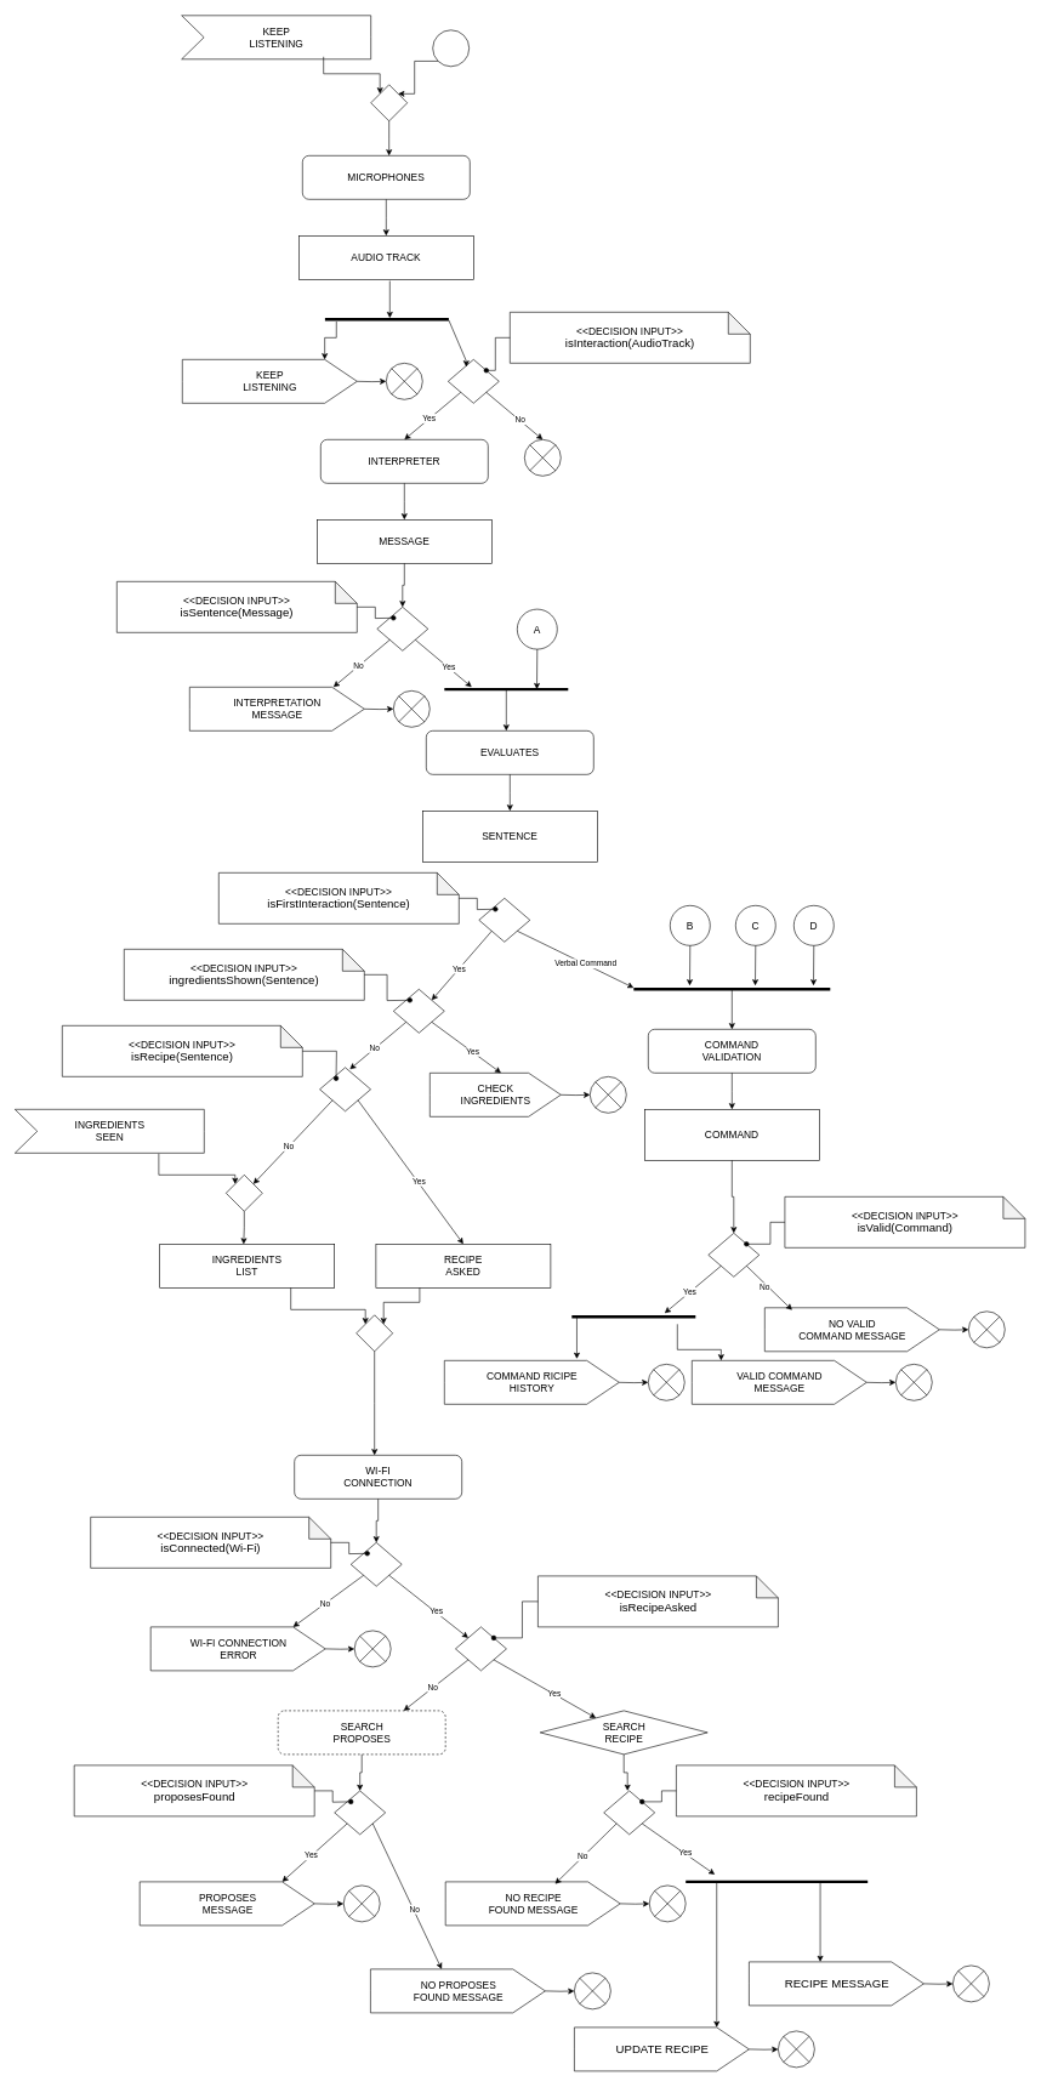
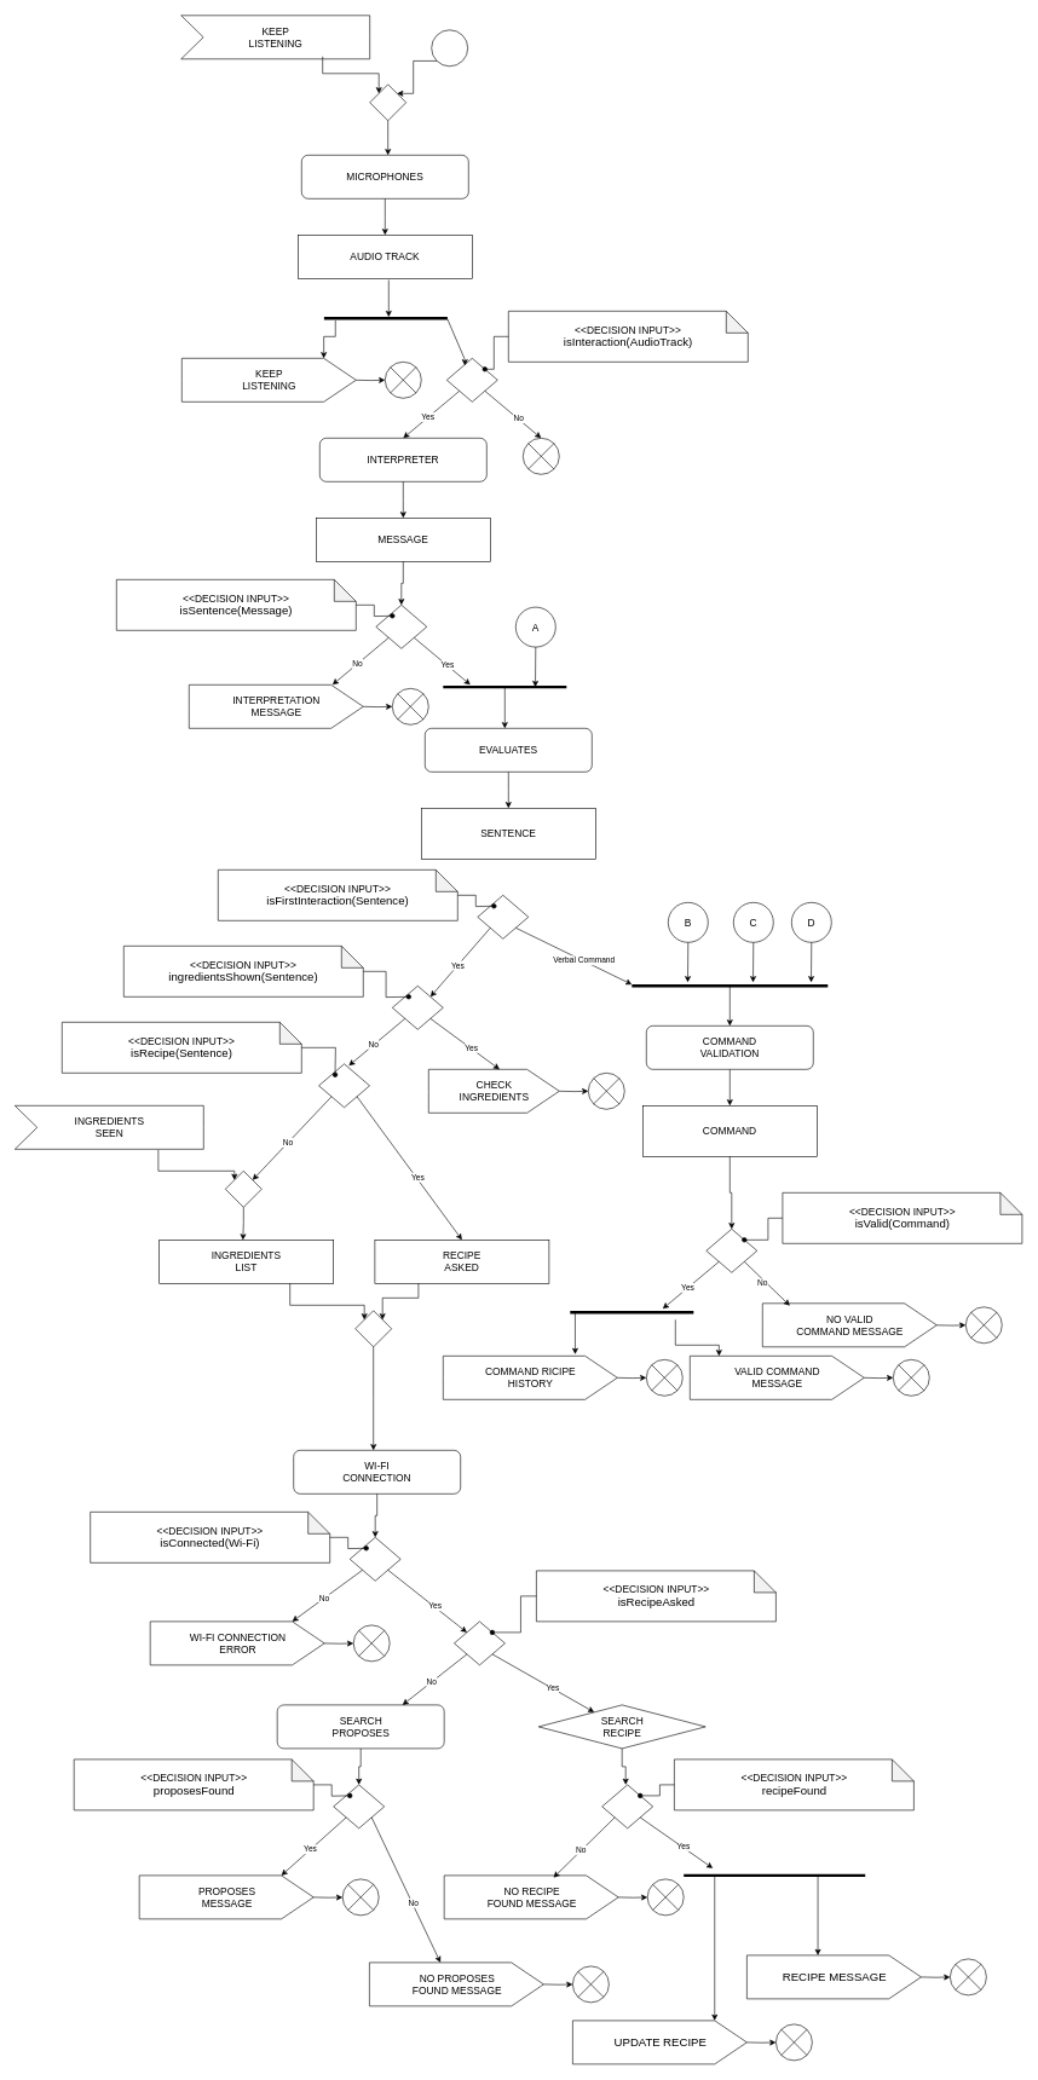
- <mxCell id="60" value="&lt;span style=&quot;font-size: 14px; text-wrap-mode: nowrap;&quot;&gt;SEARCH&lt;/span&gt;&lt;div&gt;&lt;span style=&quot;font-size: 14px; text-wrap-mode: nowrap;&quot;&gt;PROPOSES&lt;/span&gt;&lt;/div&gt;" style="rounded=1;whiteSpace=wrap;html=1;fillColor=none;dashed=1;" vertex="1" parent="1"><mxGeometry x="381.5" y="2349" width="230" height="60" as="geometry" /></mxCell>
+ <mxCell id="60" value="&lt;span style=&quot;font-size: 14px; text-wrap-mode: nowrap;&quot;&gt;SEARCH&lt;/span&gt;&lt;div&gt;&lt;span style=&quot;font-size: 14px; text-wrap-mode: nowrap;&quot;&gt;PROPOSES&lt;/span&gt;&lt;/div&gt;" style="rounded=1;whiteSpace=wrap;html=1;fillColor=none;" vertex="1" parent="1"><mxGeometry x="381.5" y="2349" width="230" height="60" as="geometry" /></mxCell>
